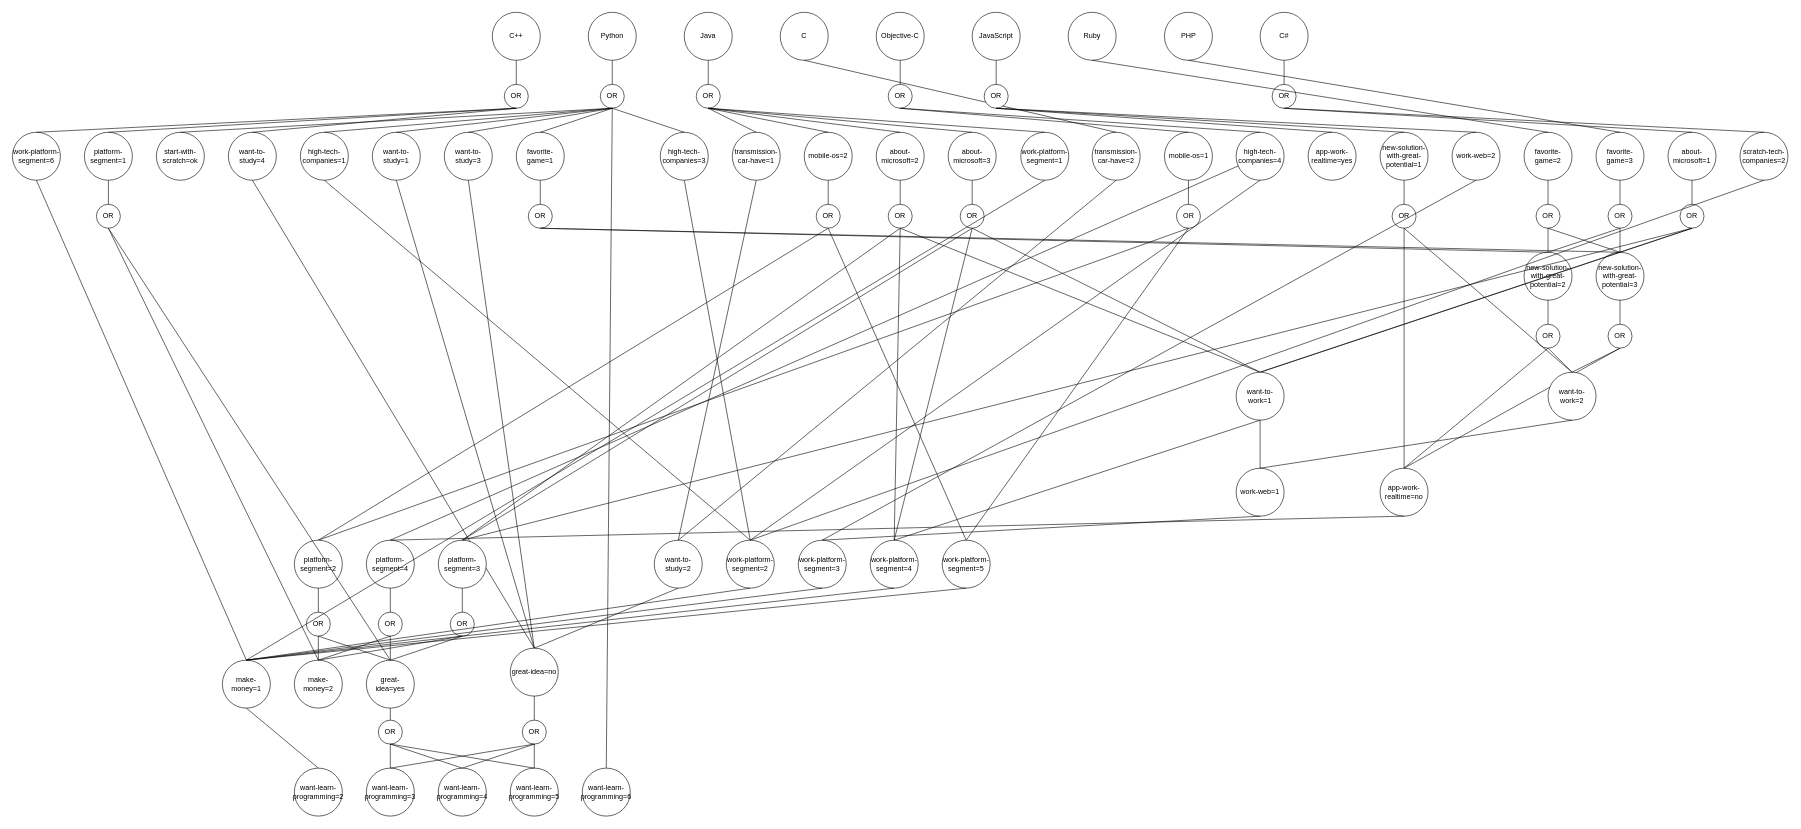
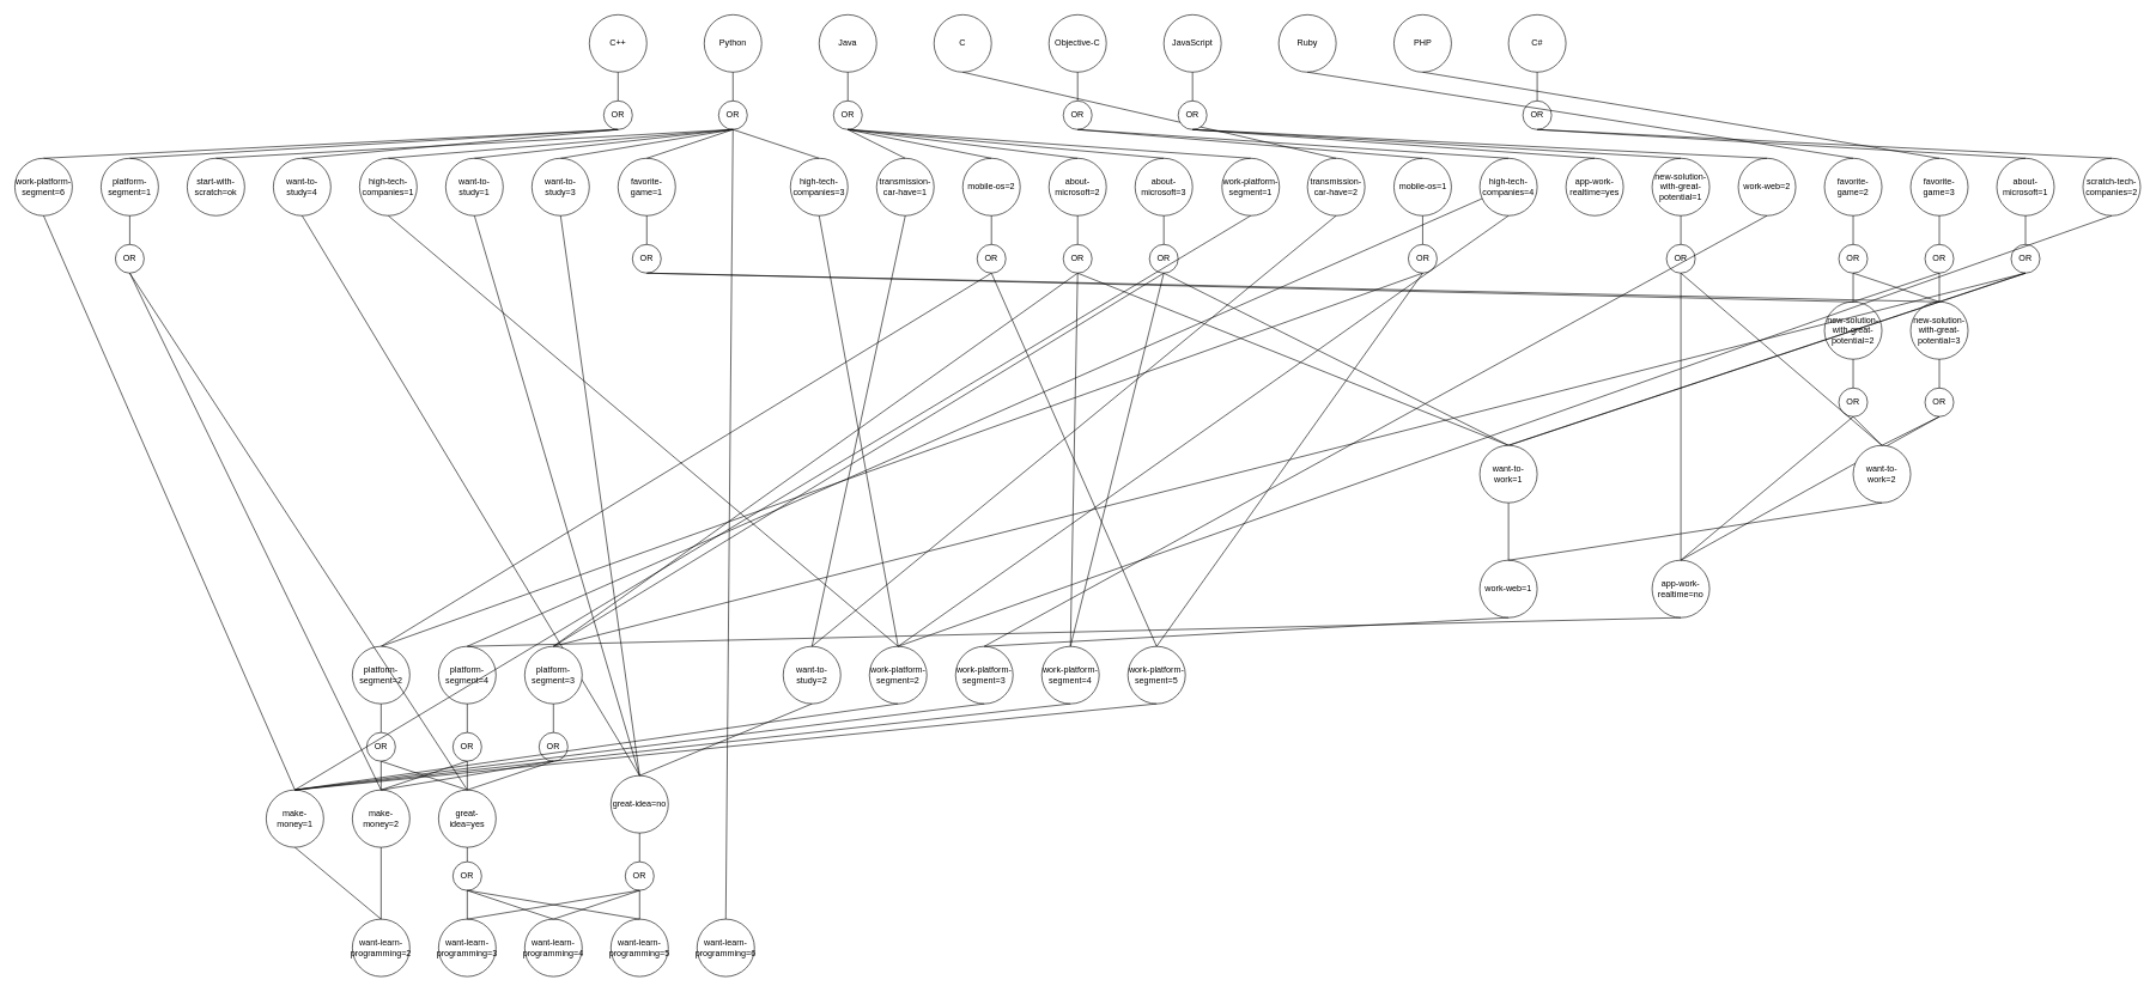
- <mxCell id="192" value="" style="endArrow=none;html=1;rounded=0;exitX=0.5;exitY=0;exitDx=0;exitDy=0;entryX=0.5;entryY=1;entryDx=0;entryDy=0;" edge="1" parent="1" source="164" target="191"><mxGeometry width="50" height="50" relative="1" as="geometry"><mxPoint x="1490" y="900" as="sourcePoint" /><mxPoint x="2820" y="380" as="targetPoint" /></mxGeometry></mxCell>
+ <mxCell id="142" value="" style="endArrow=none;html=1;rounded=0;exitX=0.5;exitY=0;exitDx=0;exitDy=0;entryX=0.5;entryY=1;entryDx=0;entryDy=0;" edge="1" parent="1" source="138" target="141"><mxGeometry width="50" height="50" relative="1" as="geometry"><mxPoint x="1000" y="950" as="sourcePoint" /><mxPoint x="1050" y="900" as="targetPoint" /></mxGeometry></mxCell>
